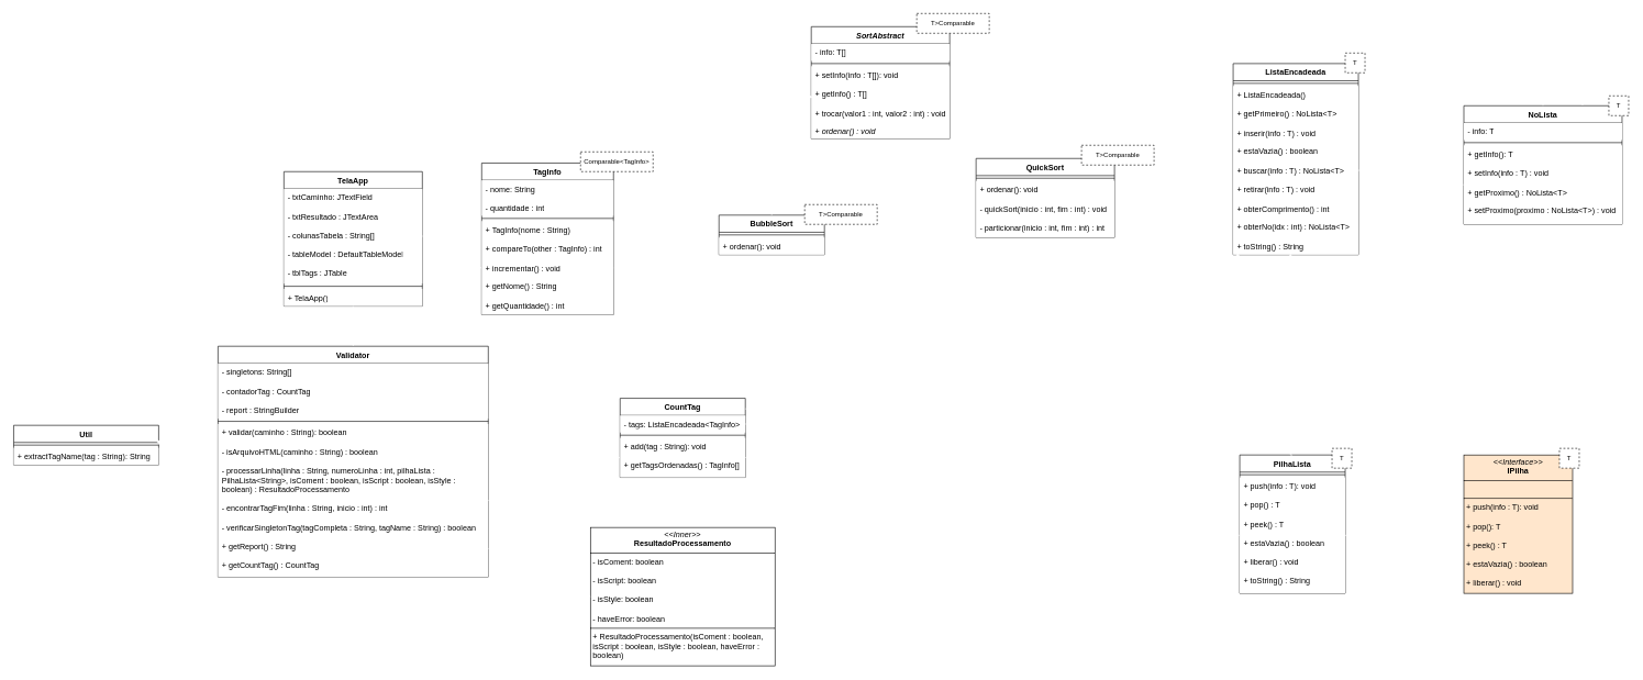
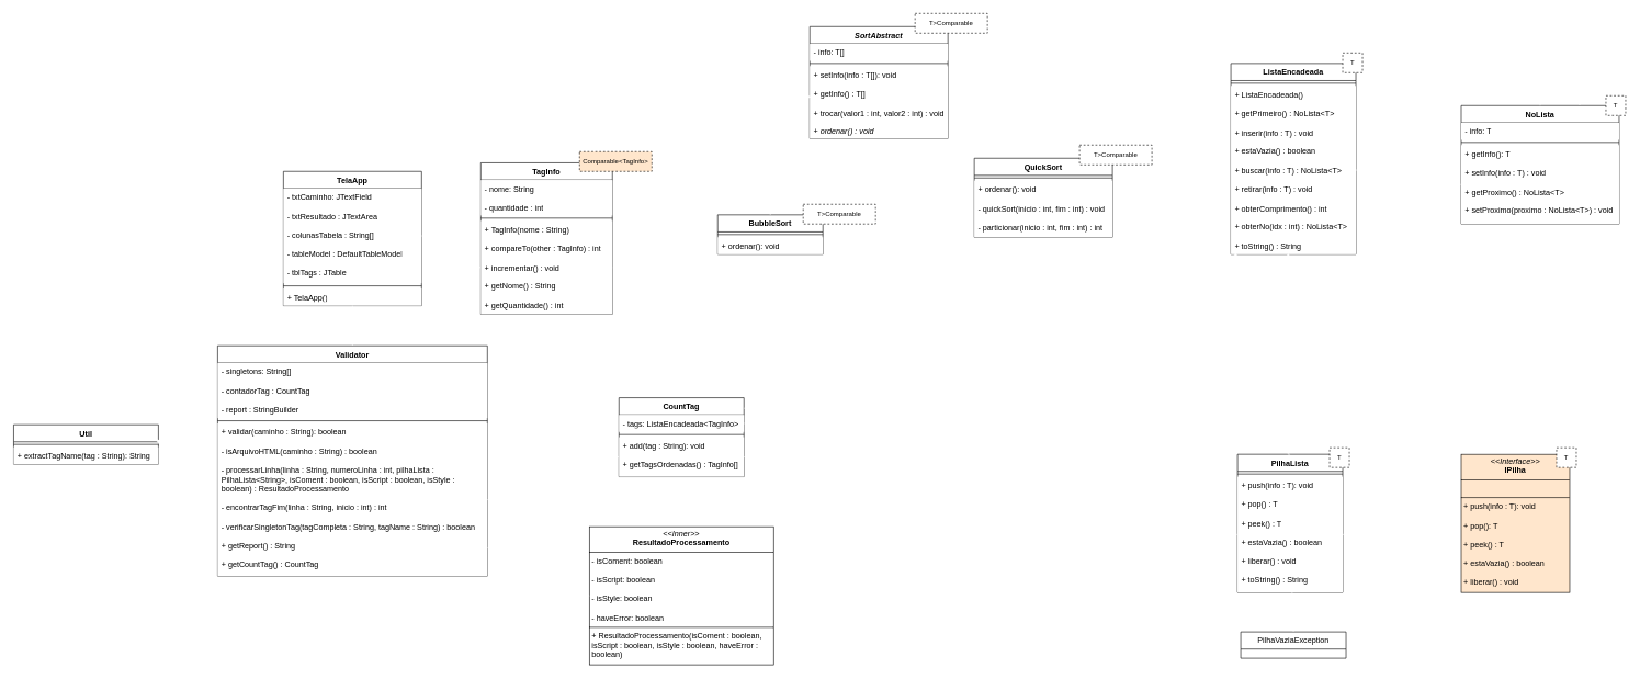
- <mxCell id="20" value="&lt;font style=&quot;font-size: 10px;&quot;&gt;Comparable&amp;lt;TagInfo&amp;gt;&lt;/font&gt;" style="html=1;whiteSpace=wrap;dashed=1;" parent="1" vertex="1"><mxGeometry x="880" y="230" width="110" height="30" as="geometry" /></mxCell>
+ <mxCell id="20" value="&lt;font style=&quot;font-size: 10px;&quot;&gt;Comparable&amp;lt;TagInfo&amp;gt;&lt;/font&gt;" style="html=1;whiteSpace=wrap;dashed=1;fillColor=#ffe6cc;" parent="1" vertex="1"><mxGeometry x="880" y="230" width="110" height="30" as="geometry" /></mxCell>
+ <mxCell id="56" value="" style="html=1;verticalAlign=middle;endArrow=classic;curved=0;rounded=0;entryX=0.5;entryY=0;entryDx=0;entryDy=0;dashed=1;strokeColor=light-dark(#FFFFFF,#FFFFFF);align=center;fontFamily=Helvetica;fontSize=11;fontColor=default;labelBackgroundColor=default;" parent="1" source="50" target="55" edge="1"><mxGeometry width="80" relative="1" as="geometry"><mxPoint x="1940" y="920" as="sourcePoint" /><mxPoint x="2020" y="920" as="targetPoint" /></mxGeometry></mxCell>
+ <mxCell id="55" value="PilhaVaziaException" style="swimlane;fontStyle=0;childLayout=stackLayout;horizontal=1;startSize=26;fillColor=default;horizontalStack=0;resizeParent=1;resizeParentMax=0;resizeLast=0;collapsible=1;marginBottom=0;whiteSpace=wrap;html=1;" parent="1" vertex="1"><mxGeometry x="1885" y="960" width="160" height="40" as="geometry" /></mxCell>
